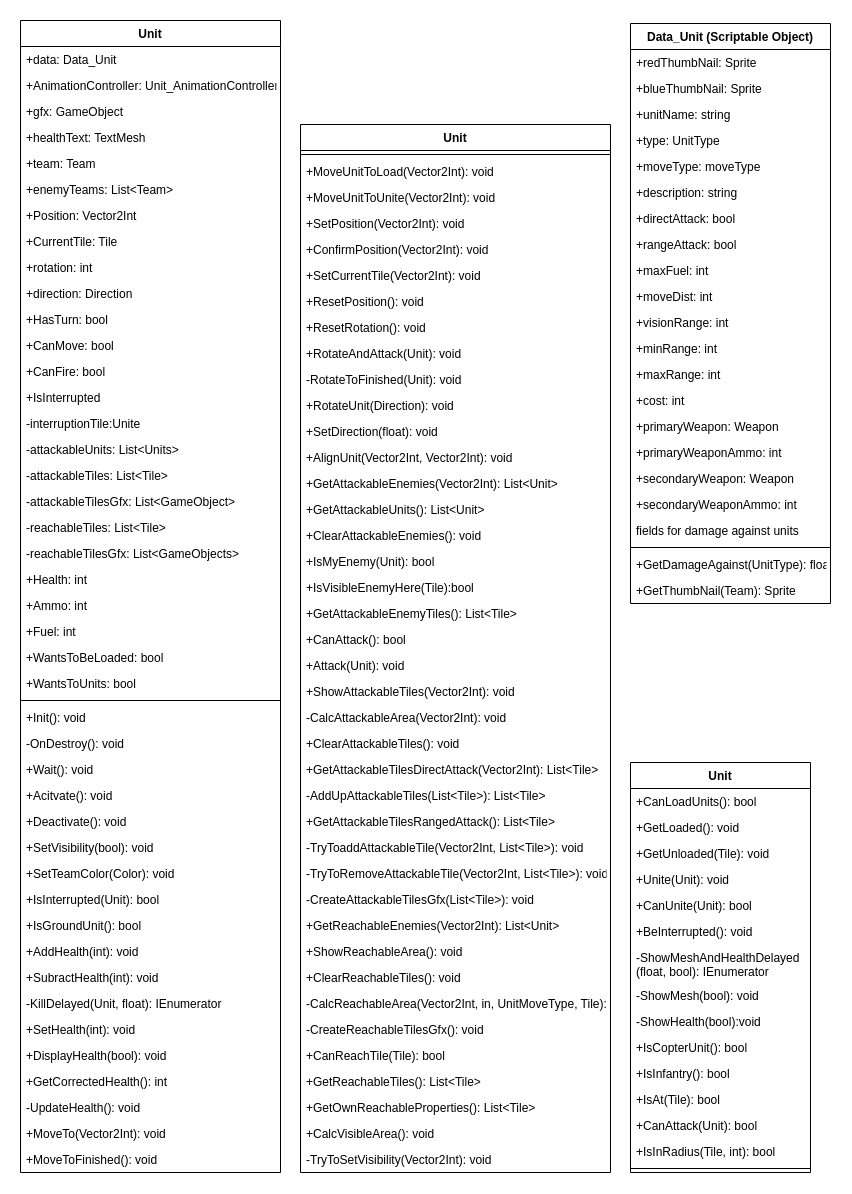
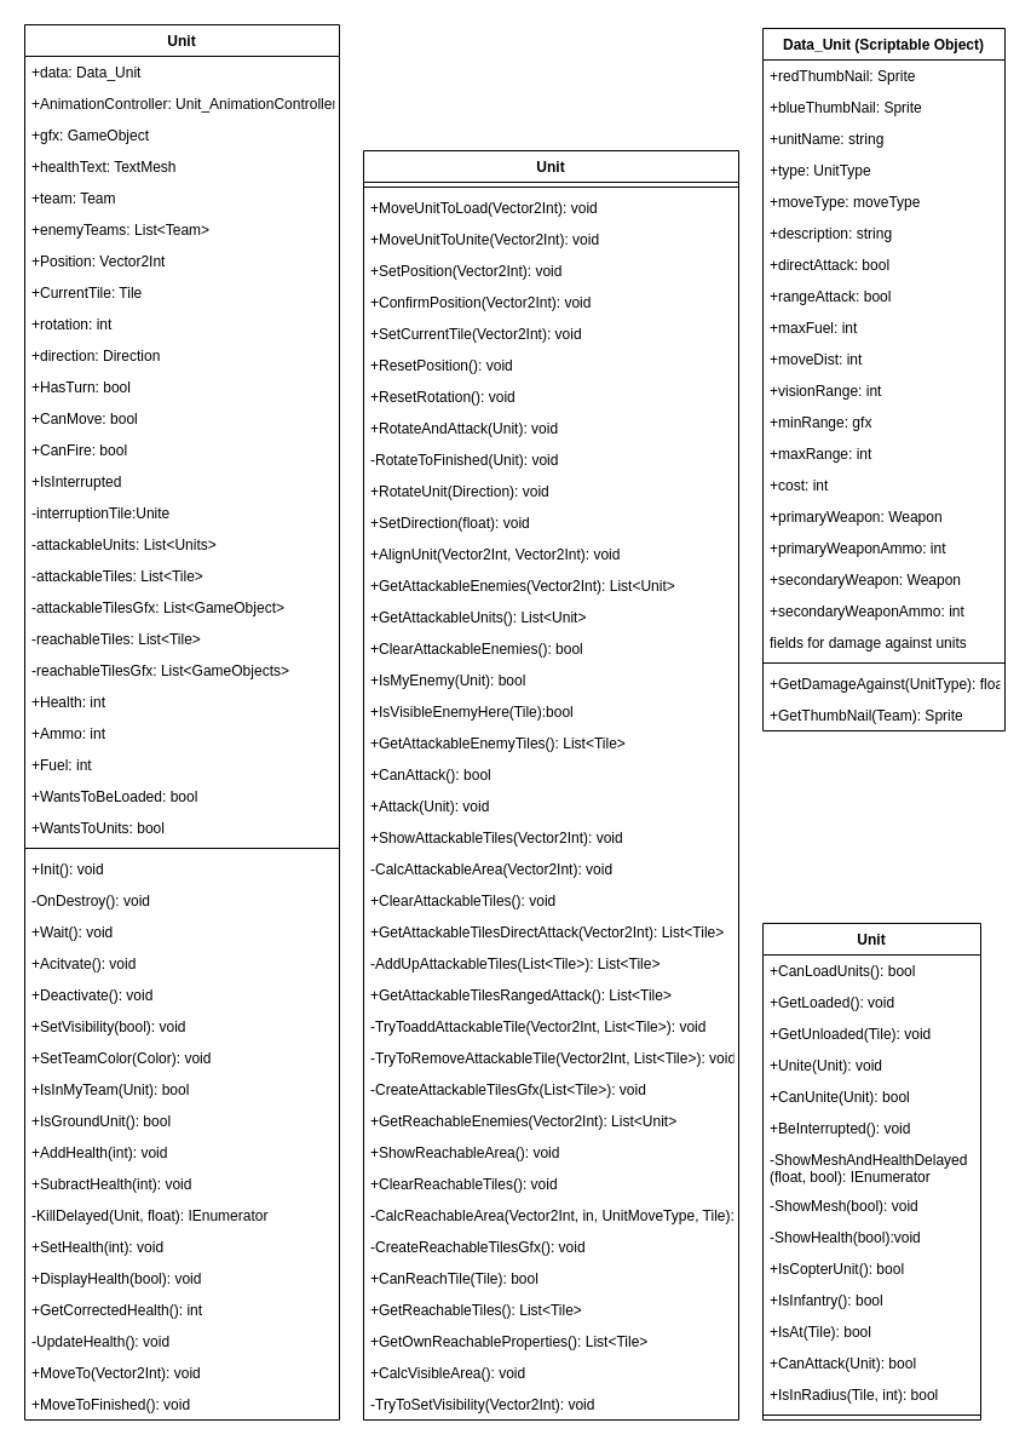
- <mxCell id="116" value="+minRange: int" style="text;strokeColor=none;fillColor=none;align=left;verticalAlign=top;spacingLeft=4;spacingRight=4;overflow=hidden;rotatable=0;points=[[0,0.5],[1,0.5]];portConstraint=eastwest;" vertex="1" parent="104"><mxGeometry y="312" width="200" height="26" as="geometry" /></mxCell>
+ <mxCell id="116" value="+minRange: gfx" style="text;strokeColor=none;fillColor=none;align=left;verticalAlign=top;spacingLeft=4;spacingRight=4;overflow=hidden;rotatable=0;points=[[0,0.5],[1,0.5]];portConstraint=eastwest;" vertex="1" parent="104"><mxGeometry y="312" width="200" height="26" as="geometry" /></mxCell>
- <mxCell id="63" value="+ClearAttackableEnemies(): void" style="text;strokeColor=none;fillColor=none;align=left;verticalAlign=top;spacingLeft=4;spacingRight=4;overflow=hidden;rotatable=0;points=[[0,0.5],[1,0.5]];portConstraint=eastwest;" vertex="1" parent="47"><mxGeometry y="398" width="310" height="26" as="geometry" /></mxCell>
+ <mxCell id="63" value="+ClearAttackableEnemies(): bool" style="text;strokeColor=none;fillColor=none;align=left;verticalAlign=top;spacingLeft=4;spacingRight=4;overflow=hidden;rotatable=0;points=[[0,0.5],[1,0.5]];portConstraint=eastwest;" vertex="1" parent="47"><mxGeometry y="398" width="310" height="26" as="geometry" /></mxCell>
- <mxCell id="36" value="+IsInterrupted(Unit): bool" style="text;strokeColor=none;fillColor=none;align=left;verticalAlign=top;spacingLeft=4;spacingRight=4;overflow=hidden;rotatable=0;points=[[0,0.5],[1,0.5]];portConstraint=eastwest;" vertex="1" parent="2"><mxGeometry y="866" width="260" height="26" as="geometry" /></mxCell>
+ <mxCell id="36" value="+IsInMyTeam(Unit): bool" style="text;strokeColor=none;fillColor=none;align=left;verticalAlign=top;spacingLeft=4;spacingRight=4;overflow=hidden;rotatable=0;points=[[0,0.5],[1,0.5]];portConstraint=eastwest;" vertex="1" parent="2"><mxGeometry y="866" width="260" height="26" as="geometry" /></mxCell>
